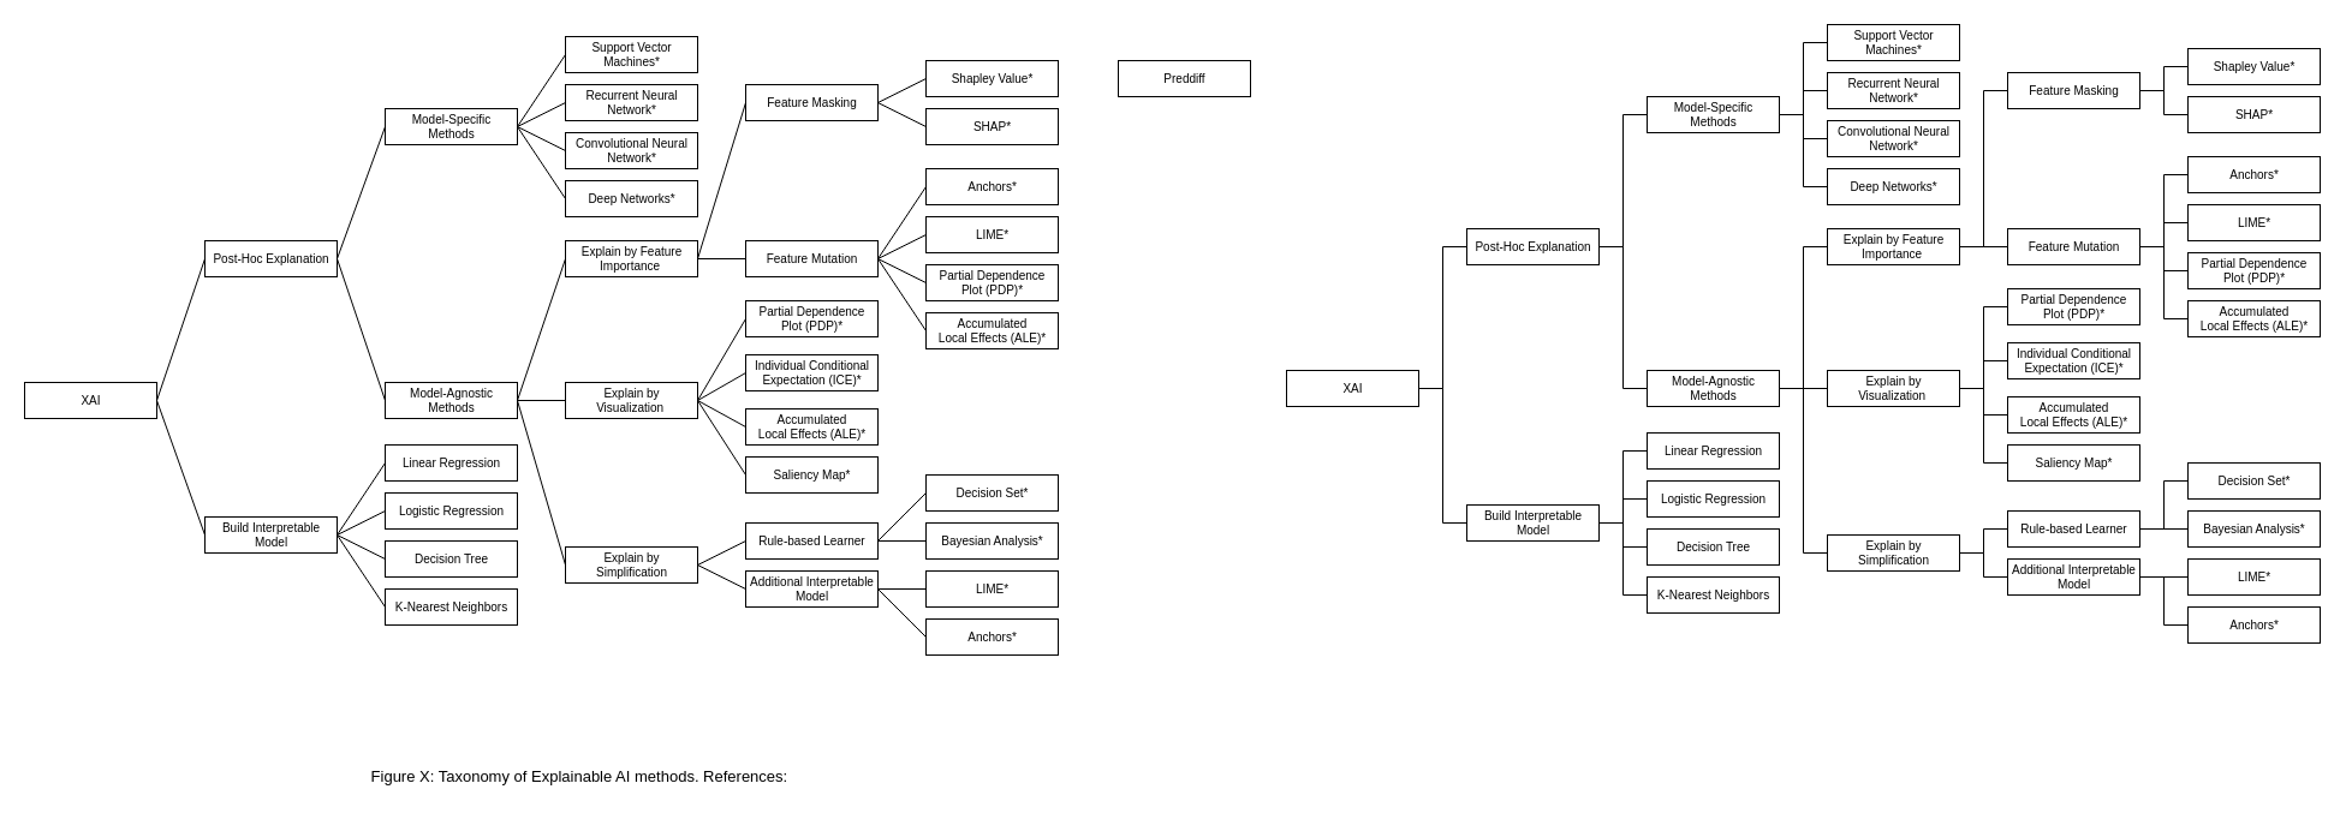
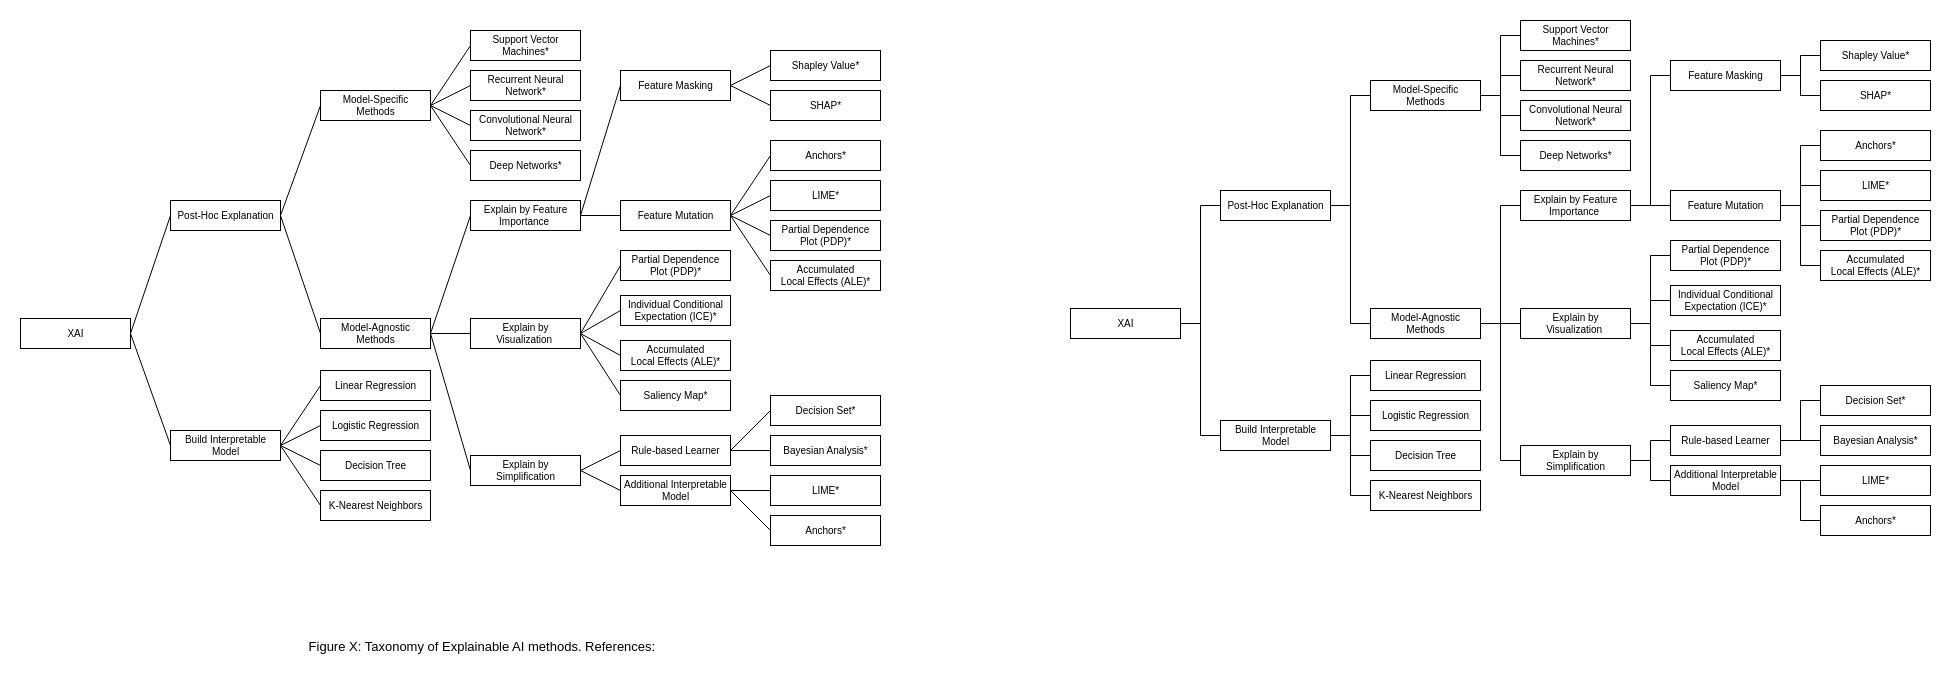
- <mxCell id="47" value="Preddiff" style="rounded=0;fontSize=10;html=1;" parent="1" vertex="1"><mxGeometry x="930" y="50" width="110" height="30" as="geometry" /></mxCell>
